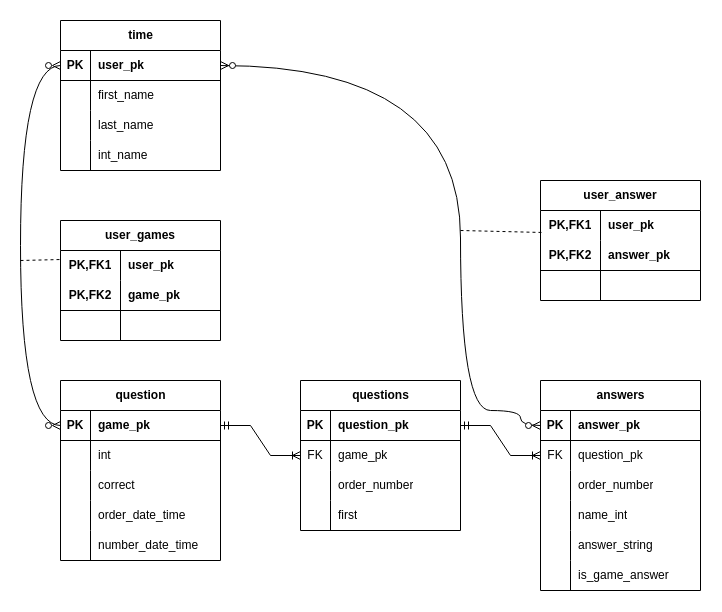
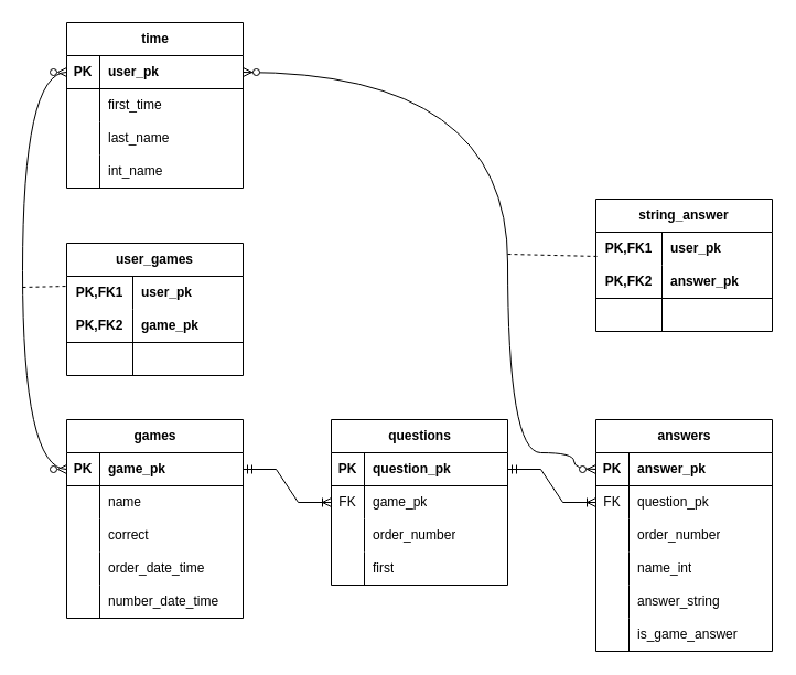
- <mxCell id="37" value="first_name" style="shape=partialRectangle;connectable=0;fillColor=none;top=0;left=0;bottom=0;right=0;align=left;spacingLeft=6;overflow=hidden;whiteSpace=wrap;html=1;" parent="35" vertex="1"><mxGeometry x="30" width="130" height="30" as="geometry"><mxRectangle width="130" height="30" as="alternateBounds" /></mxGeometry></mxCell>
+ <mxCell id="37" value="first_time" style="shape=partialRectangle;connectable=0;fillColor=none;top=0;left=0;bottom=0;right=0;align=left;spacingLeft=6;overflow=hidden;whiteSpace=wrap;html=1;" parent="35" vertex="1"><mxGeometry x="30" width="130" height="30" as="geometry"><mxRectangle width="130" height="30" as="alternateBounds" /></mxGeometry></mxCell>
- <mxCell id="79" value="user_answer" style="shape=table;startSize=30;container=1;collapsible=1;childLayout=tableLayout;fixedRows=1;rowLines=0;fontStyle=1;align=center;resizeLast=1;html=1;whiteSpace=wrap;" parent="1" vertex="1"><mxGeometry x="540" y="180" width="160" height="120" as="geometry" /></mxCell>
+ <mxCell id="79" value="string_answer" style="shape=table;startSize=30;container=1;collapsible=1;childLayout=tableLayout;fixedRows=1;rowLines=0;fontStyle=1;align=center;resizeLast=1;html=1;whiteSpace=wrap;" parent="1" vertex="1"><mxGeometry x="540" y="180" width="160" height="120" as="geometry" /></mxCell>
- <mxCell id="15" value="question" style="shape=table;startSize=30;container=1;collapsible=1;childLayout=tableLayout;fixedRows=1;rowLines=0;fontStyle=1;align=center;resizeLast=1;html=1;" parent="1" vertex="1"><mxGeometry x="60" y="380" width="160" height="180" as="geometry" /></mxCell>
+ <mxCell id="15" value="games" style="shape=table;startSize=30;container=1;collapsible=1;childLayout=tableLayout;fixedRows=1;rowLines=0;fontStyle=1;align=center;resizeLast=1;html=1;" parent="1" vertex="1"><mxGeometry x="60" y="380" width="160" height="180" as="geometry" /></mxCell>
- <mxCell id="21" value="int" style="shape=partialRectangle;connectable=0;fillColor=none;top=0;left=0;bottom=0;right=0;align=left;spacingLeft=6;overflow=hidden;whiteSpace=wrap;html=1;" parent="19" vertex="1"><mxGeometry x="30" width="130" height="30" as="geometry"><mxRectangle width="130" height="30" as="alternateBounds" /></mxGeometry></mxCell>
+ <mxCell id="21" value="name" style="shape=partialRectangle;connectable=0;fillColor=none;top=0;left=0;bottom=0;right=0;align=left;spacingLeft=6;overflow=hidden;whiteSpace=wrap;html=1;" parent="19" vertex="1"><mxGeometry x="30" width="130" height="30" as="geometry"><mxRectangle width="130" height="30" as="alternateBounds" /></mxGeometry></mxCell>
